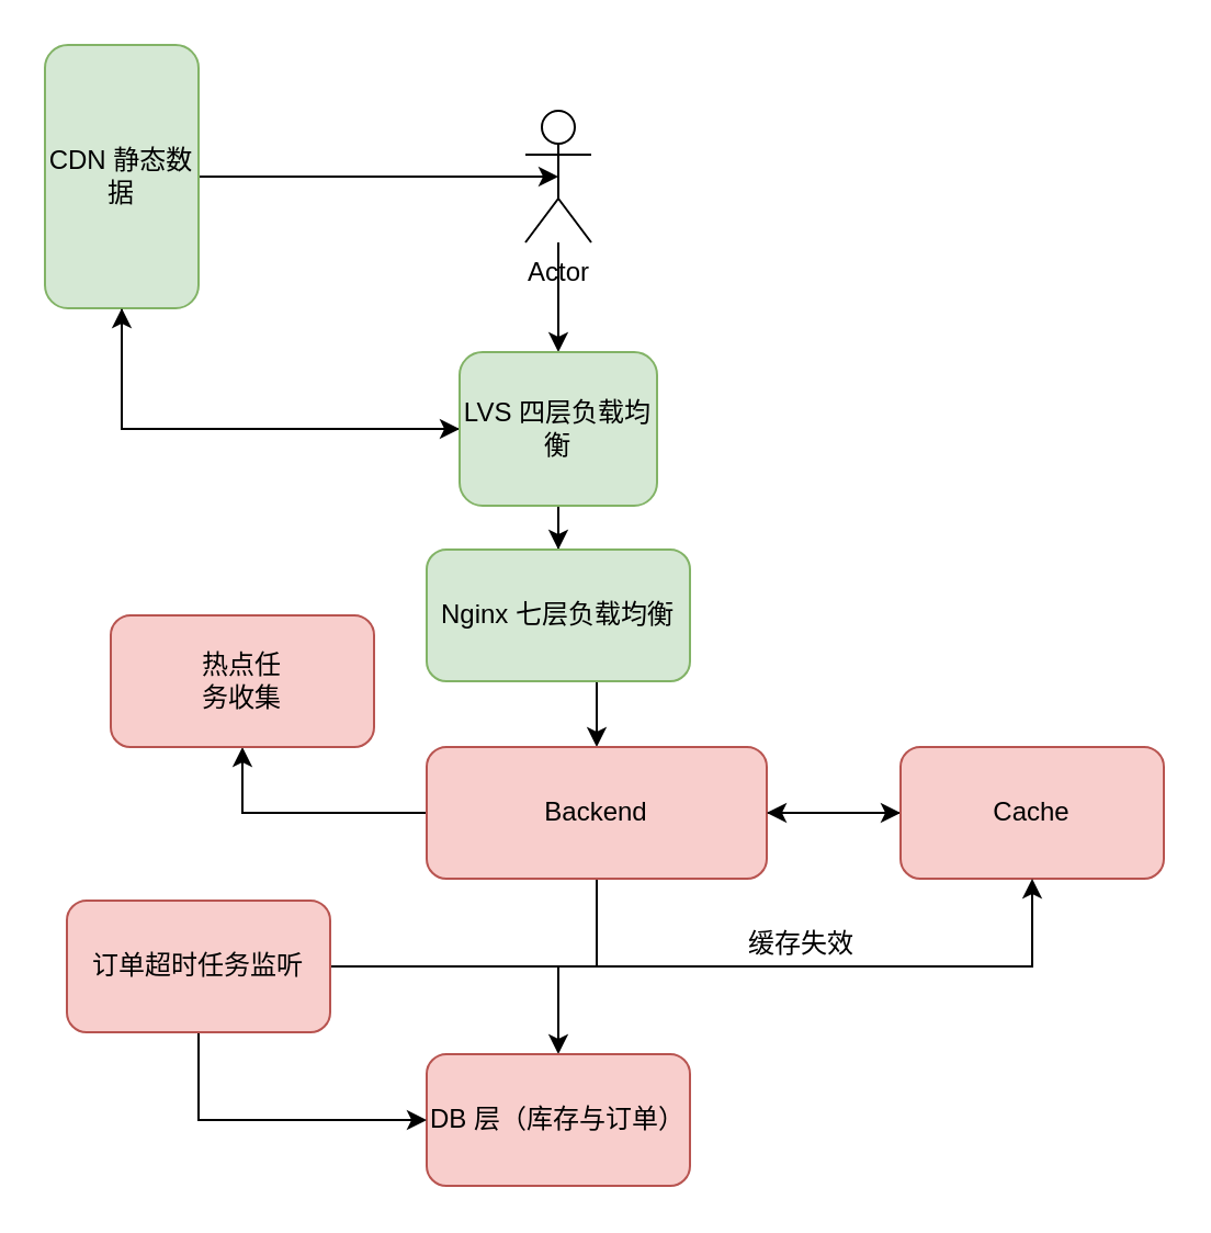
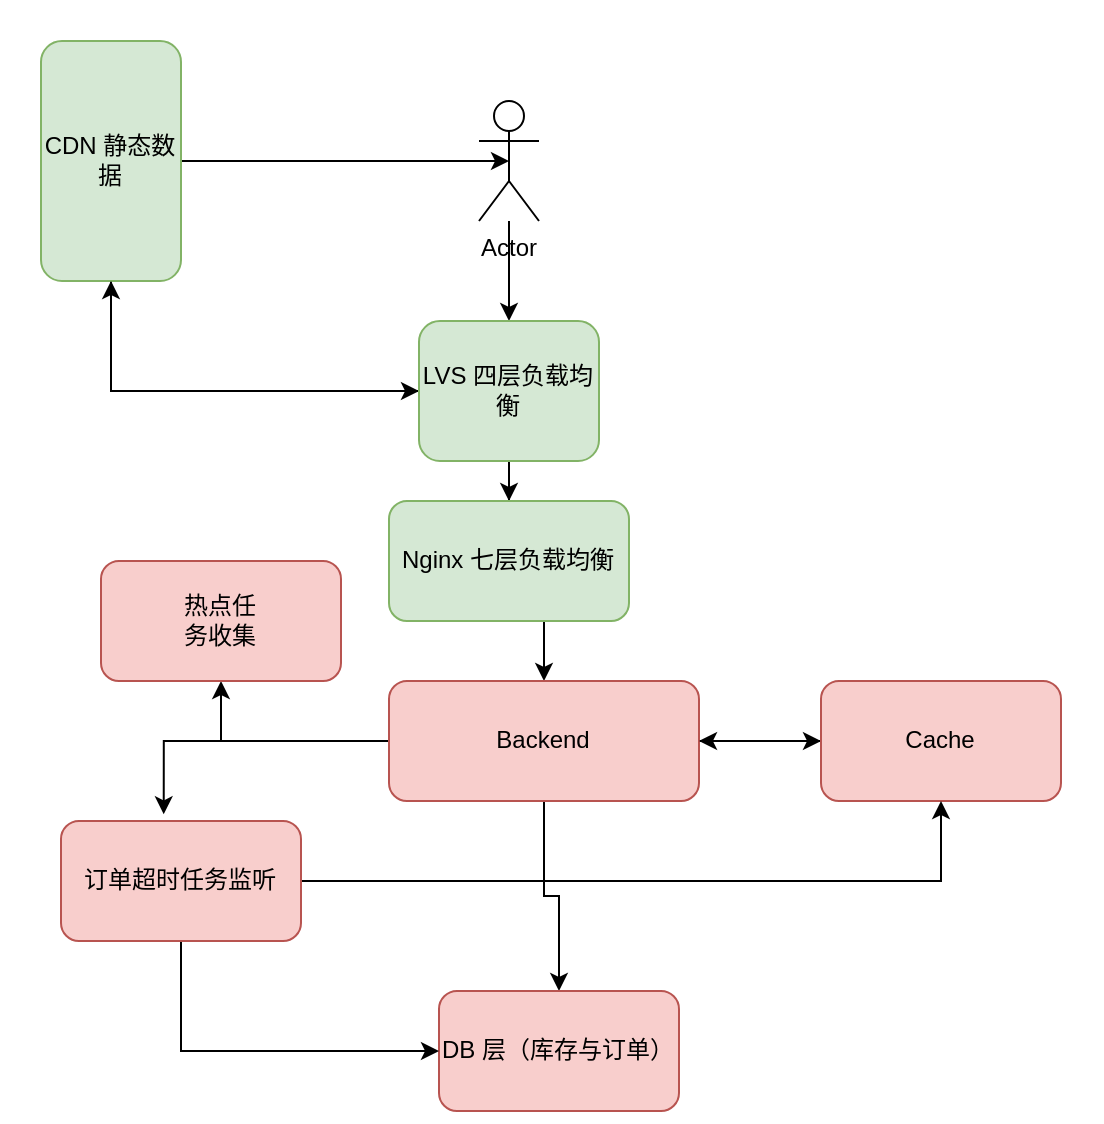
+ <mxCell id="14" style="edgeStyle=orthogonalEdgeStyle;rounded=0;orthogonalLoop=1;jettySize=auto;html=1;exitX=0;exitY=0.5;exitDx=0;exitDy=0;entryX=0.428;entryY=-0.056;entryDx=0;entryDy=0;entryPerimeter=0;" edge="1" parent="1" source="16" target="22"><mxGeometry relative="1" as="geometry" /></mxCell>
- <mxCell id="23" value="缓存失效" style="text;html=1;strokeColor=none;fillColor=none;align=center;verticalAlign=middle;whiteSpace=wrap;rounded=0;" vertex="1" parent="1"><mxGeometry x="330" y="420" width="70" height="20" as="geometry" /></mxCell>
- <mxCell id="19" value="DB 层（库存与订单）" style="rounded=1;whiteSpace=wrap;html=1;fillColor=#f8cecc;strokeColor=#b85450;" vertex="1" parent="1"><mxGeometry x="194" y="480" width="120" height="60" as="geometry" /></mxCell>
+ <mxCell id="19" value="DB 层（库存与订单）" style="rounded=1;whiteSpace=wrap;html=1;fillColor=#f8cecc;strokeColor=#b85450;" vertex="1" parent="1"><mxGeometry x="219" y="495" width="120" height="60" as="geometry" /></mxCell>
